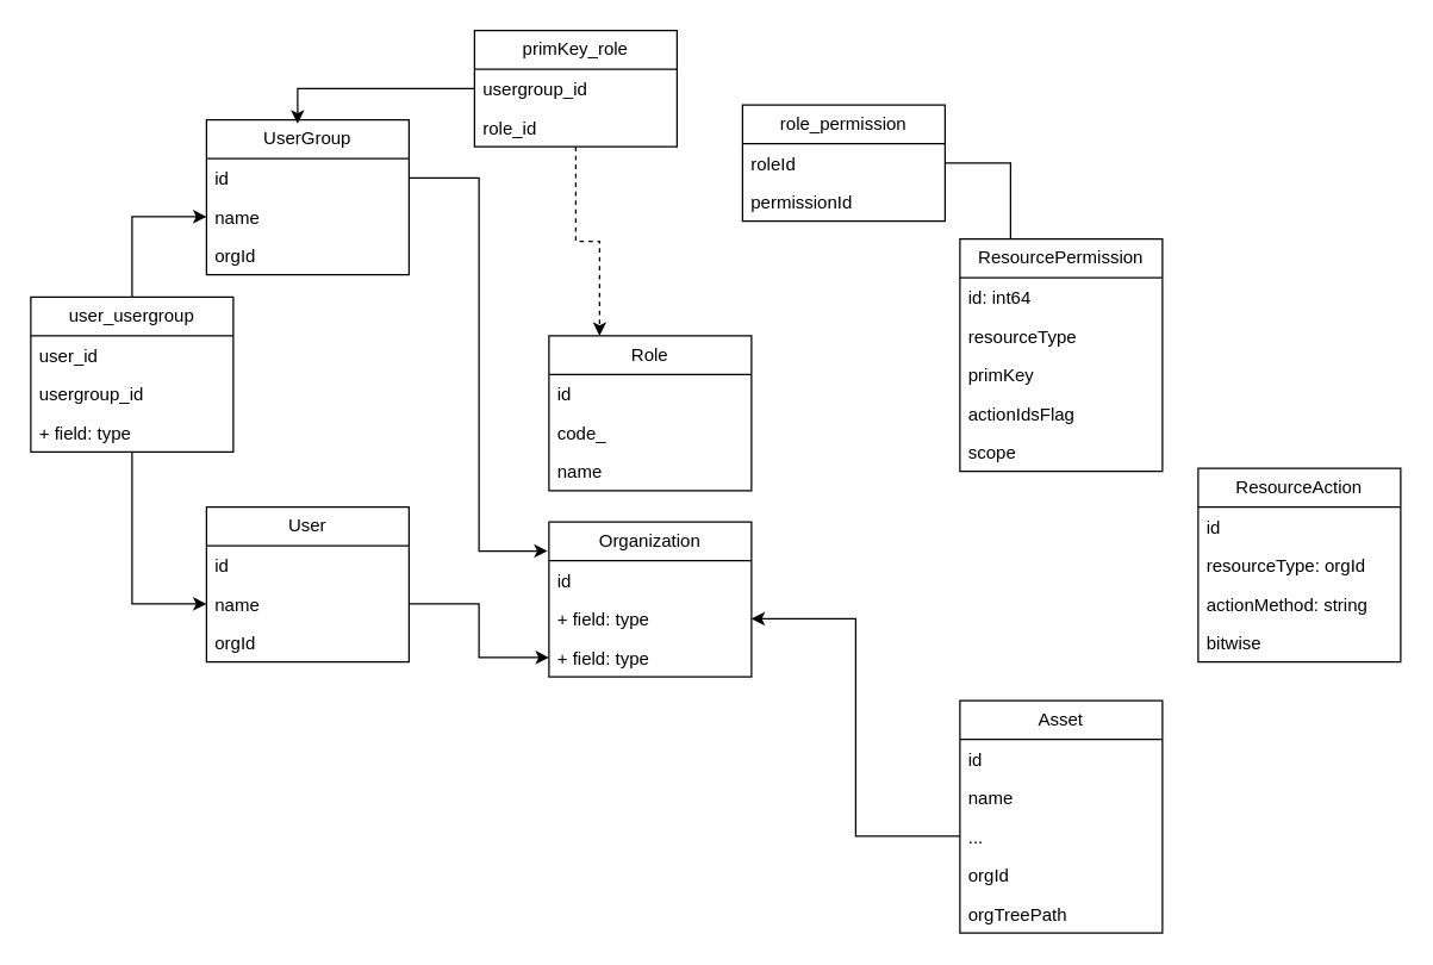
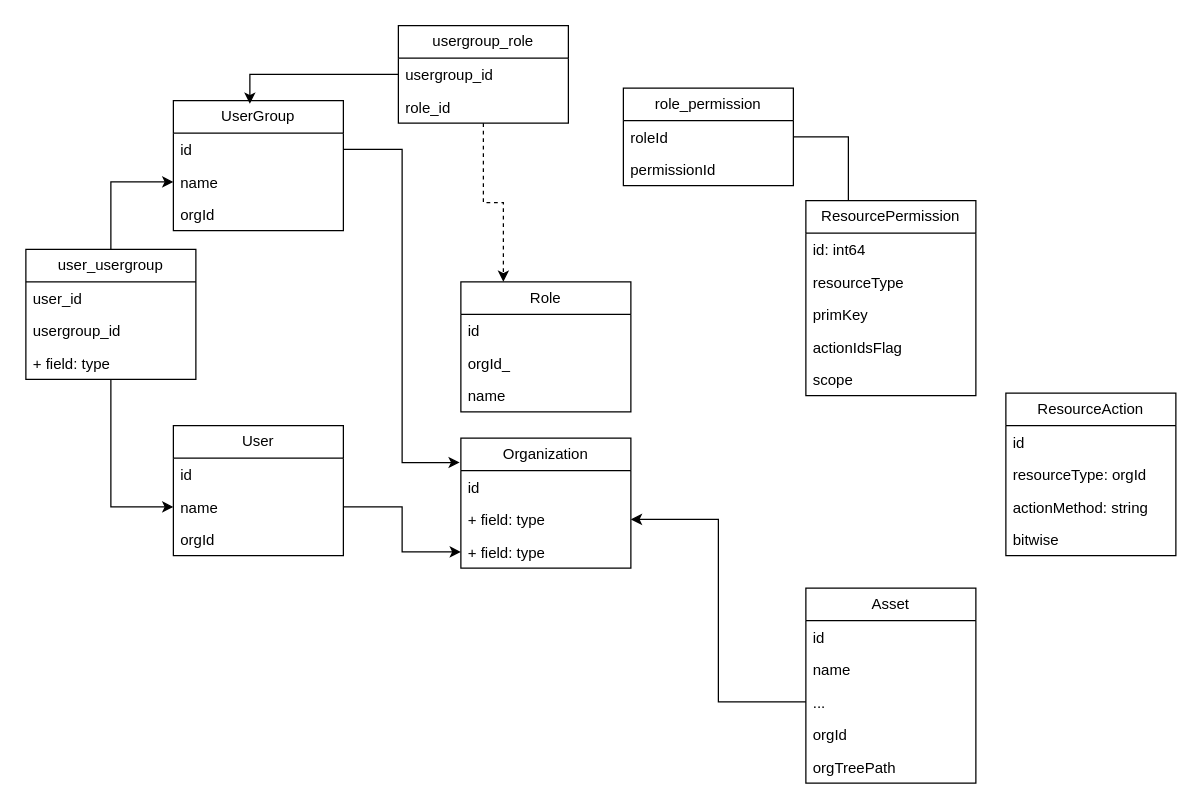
- <mxCell id="43" value="primKey_role" style="swimlane;fontStyle=0;childLayout=stackLayout;horizontal=1;startSize=26;fillColor=none;horizontalStack=0;resizeParent=1;resizeParentMax=0;resizeLast=0;collapsible=1;marginBottom=0;whiteSpace=wrap;html=1;" parent="1" vertex="1"><mxGeometry x="318" width="136" height="78" as="geometry" y="20" /></mxCell>
+ <mxCell id="43" value="usergroup_role" style="swimlane;fontStyle=0;childLayout=stackLayout;horizontal=1;startSize=26;fillColor=none;horizontalStack=0;resizeParent=1;resizeParentMax=0;resizeLast=0;collapsible=1;marginBottom=0;whiteSpace=wrap;html=1;" parent="1" vertex="1"><mxGeometry x="318" width="136" height="78" as="geometry" y="20" /></mxCell>
- <mxCell id="12" value="code_" style="text;strokeColor=none;fillColor=none;align=left;verticalAlign=top;spacingLeft=4;spacingRight=4;overflow=hidden;rotatable=0;points=[[0,0.5],[1,0.5]];portConstraint=eastwest;whiteSpace=wrap;html=1;" parent="10" vertex="1"><mxGeometry y="52" width="136" height="26" as="geometry" /></mxCell>
+ <mxCell id="12" value="orgId_" style="text;strokeColor=none;fillColor=none;align=left;verticalAlign=top;spacingLeft=4;spacingRight=4;overflow=hidden;rotatable=0;points=[[0,0.5],[1,0.5]];portConstraint=eastwest;whiteSpace=wrap;html=1;" parent="10" vertex="1"><mxGeometry y="52" width="136" height="26" as="geometry" /></mxCell>
